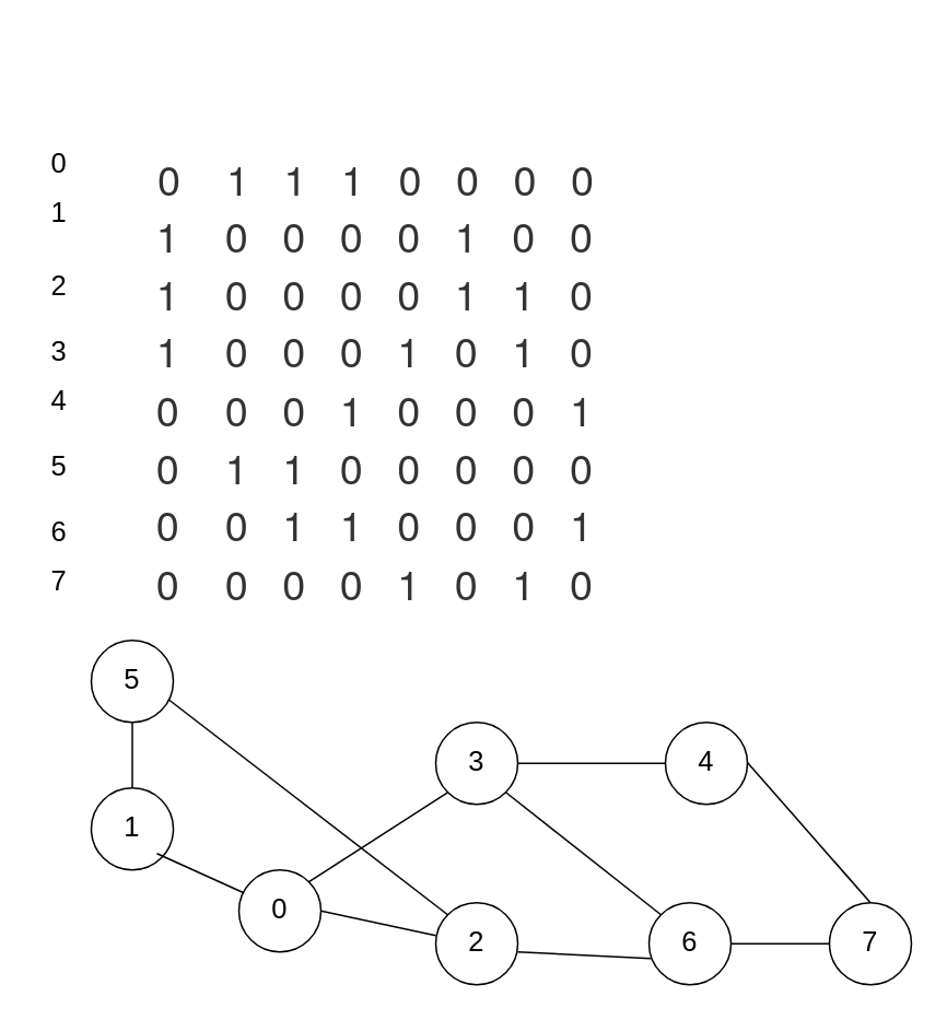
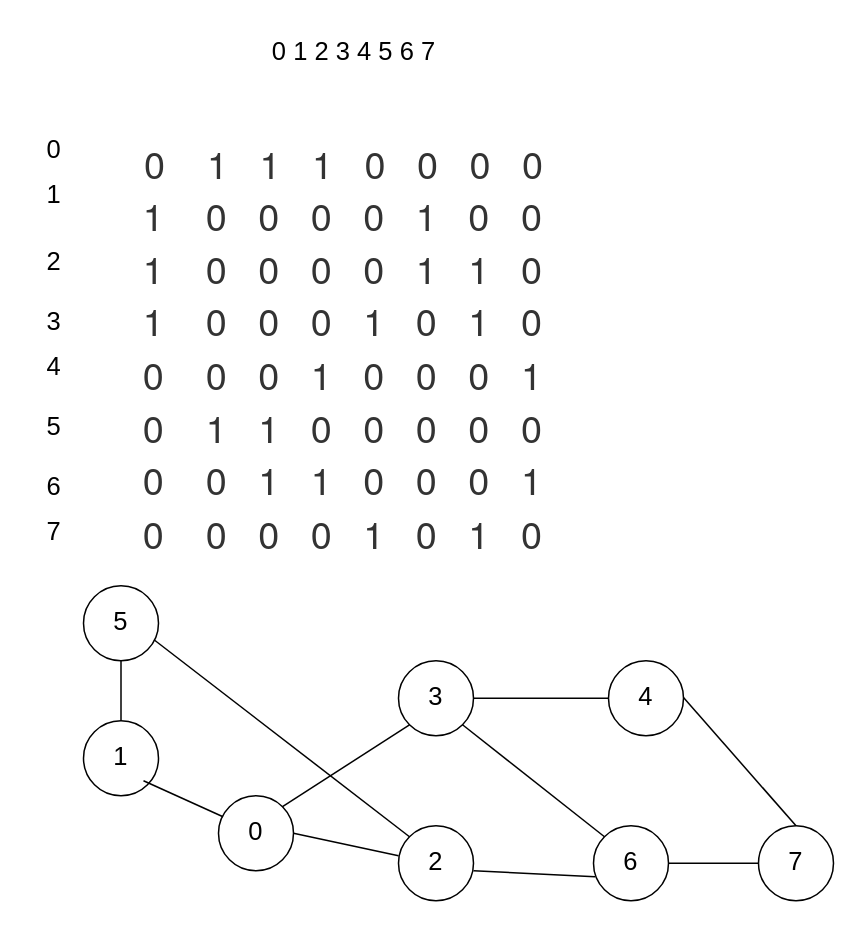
+ <mxCell id="3" value="&lt;font style=&quot;font-size: 17px;&quot;&gt;0&lt;span style=&quot;white-space: pre;&quot;&gt; &lt;/span&gt;1&lt;span style=&quot;white-space: pre;&quot;&gt; &lt;/span&gt;2&lt;span style=&quot;white-space: pre;&quot;&gt; &lt;/span&gt;3&lt;span style=&quot;white-space: pre;&quot;&gt; &lt;/span&gt;4&lt;span style=&quot;white-space: pre;&quot;&gt; &lt;/span&gt;5&lt;span style=&quot;white-space: pre;&quot;&gt; &lt;/span&gt;6&lt;span style=&quot;white-space: pre;&quot;&gt; &lt;/span&gt;7&lt;/font&gt;" style="text;html=1;align=center;verticalAlign=middle;resizable=0;points=[];autosize=1;strokeColor=none;fillColor=none;" vertex="1" parent="1"><mxGeometry x="85" y="20" width="300" height="30" as="geometry" /></mxCell>
